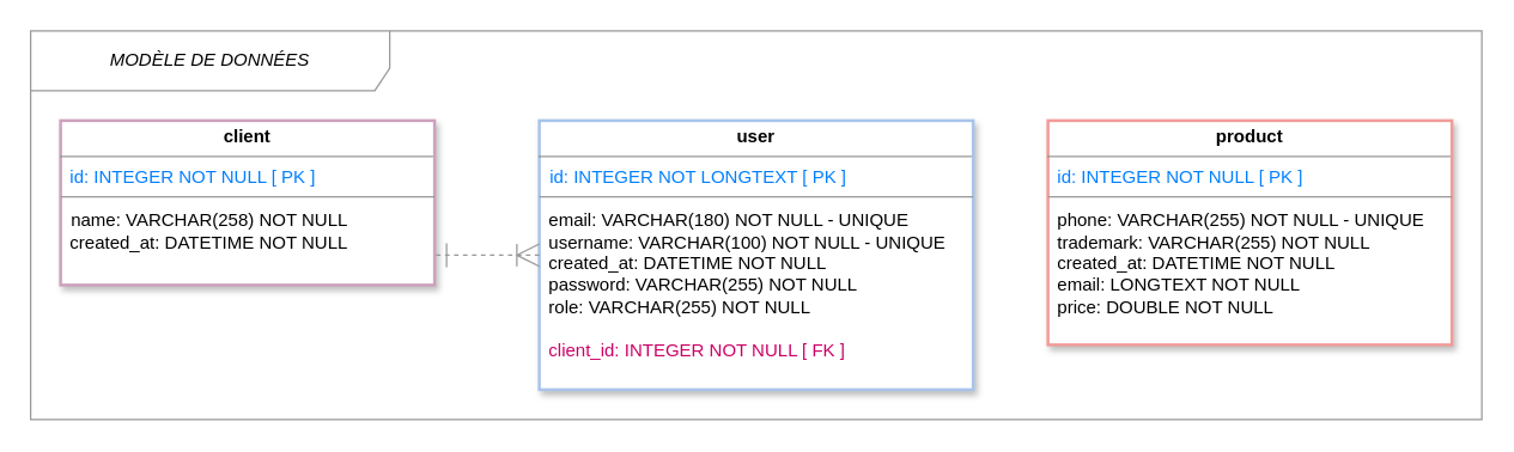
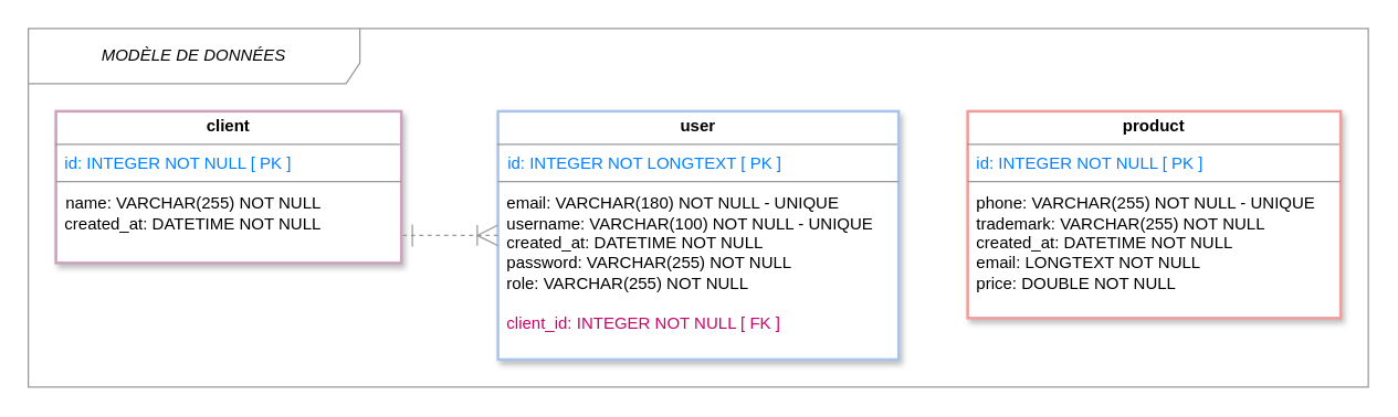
- <mxCell id="4" value="&lt;p style=&quot;margin: 0px ; margin-top: 4px ; text-align: center&quot;&gt;&lt;b&gt;client&lt;/b&gt;&lt;/p&gt;&lt;hr size=&quot;1&quot;&gt;&lt;span style=&quot;color: rgb(0 , 127 , 255)&quot;&gt;&amp;nbsp; id: INTEGER NOT NULL [ PK ]&lt;/span&gt;&lt;br style=&quot;color: rgb(0 , 127 , 255)&quot;&gt;&lt;p style=&quot;margin: 0px ; margin-left: 4px&quot;&gt;&lt;font color=&quot;#007fff&quot;&gt;&amp;nbsp;&lt;/font&gt;&lt;br&gt;&lt;/p&gt;&lt;p style=&quot;margin: 0px ; margin-left: 4px&quot;&gt;&lt;span&gt;&amp;nbsp;name: VARCHAR(258) NOT NULL&lt;/span&gt;&lt;span&gt;&amp;nbsp;&lt;/span&gt;&lt;/p&gt;&amp;nbsp; created_at: DATETIME NOT NULL" style="verticalAlign=top;align=left;overflow=fill;fontSize=12;fontFamily=Helvetica;html=1;fillColor=#FFFFFF;strokeWidth=2;shadow=1;strokeColor=#CDA2BE;" parent="1" vertex="1"><mxGeometry x="40" y="80" width="250" height="110" as="geometry" /></mxCell>
+ <mxCell id="4" value="&lt;p style=&quot;margin: 0px ; margin-top: 4px ; text-align: center&quot;&gt;&lt;b&gt;client&lt;/b&gt;&lt;/p&gt;&lt;hr size=&quot;1&quot;&gt;&lt;span style=&quot;color: rgb(0 , 127 , 255)&quot;&gt;&amp;nbsp; id: INTEGER NOT NULL [ PK ]&lt;/span&gt;&lt;br style=&quot;color: rgb(0 , 127 , 255)&quot;&gt;&lt;p style=&quot;margin: 0px ; margin-left: 4px&quot;&gt;&lt;font color=&quot;#007fff&quot;&gt;&amp;nbsp;&lt;/font&gt;&lt;br&gt;&lt;/p&gt;&lt;p style=&quot;margin: 0px ; margin-left: 4px&quot;&gt;&lt;span&gt;&amp;nbsp;name: VARCHAR(255) NOT NULL&lt;/span&gt;&lt;span&gt;&amp;nbsp;&lt;/span&gt;&lt;/p&gt;&amp;nbsp; created_at: DATETIME NOT NULL" style="verticalAlign=top;align=left;overflow=fill;fontSize=12;fontFamily=Helvetica;html=1;fillColor=#FFFFFF;strokeWidth=2;shadow=1;strokeColor=#CDA2BE;" parent="1" vertex="1"><mxGeometry x="40" y="80" width="250" height="110" as="geometry" /></mxCell>
